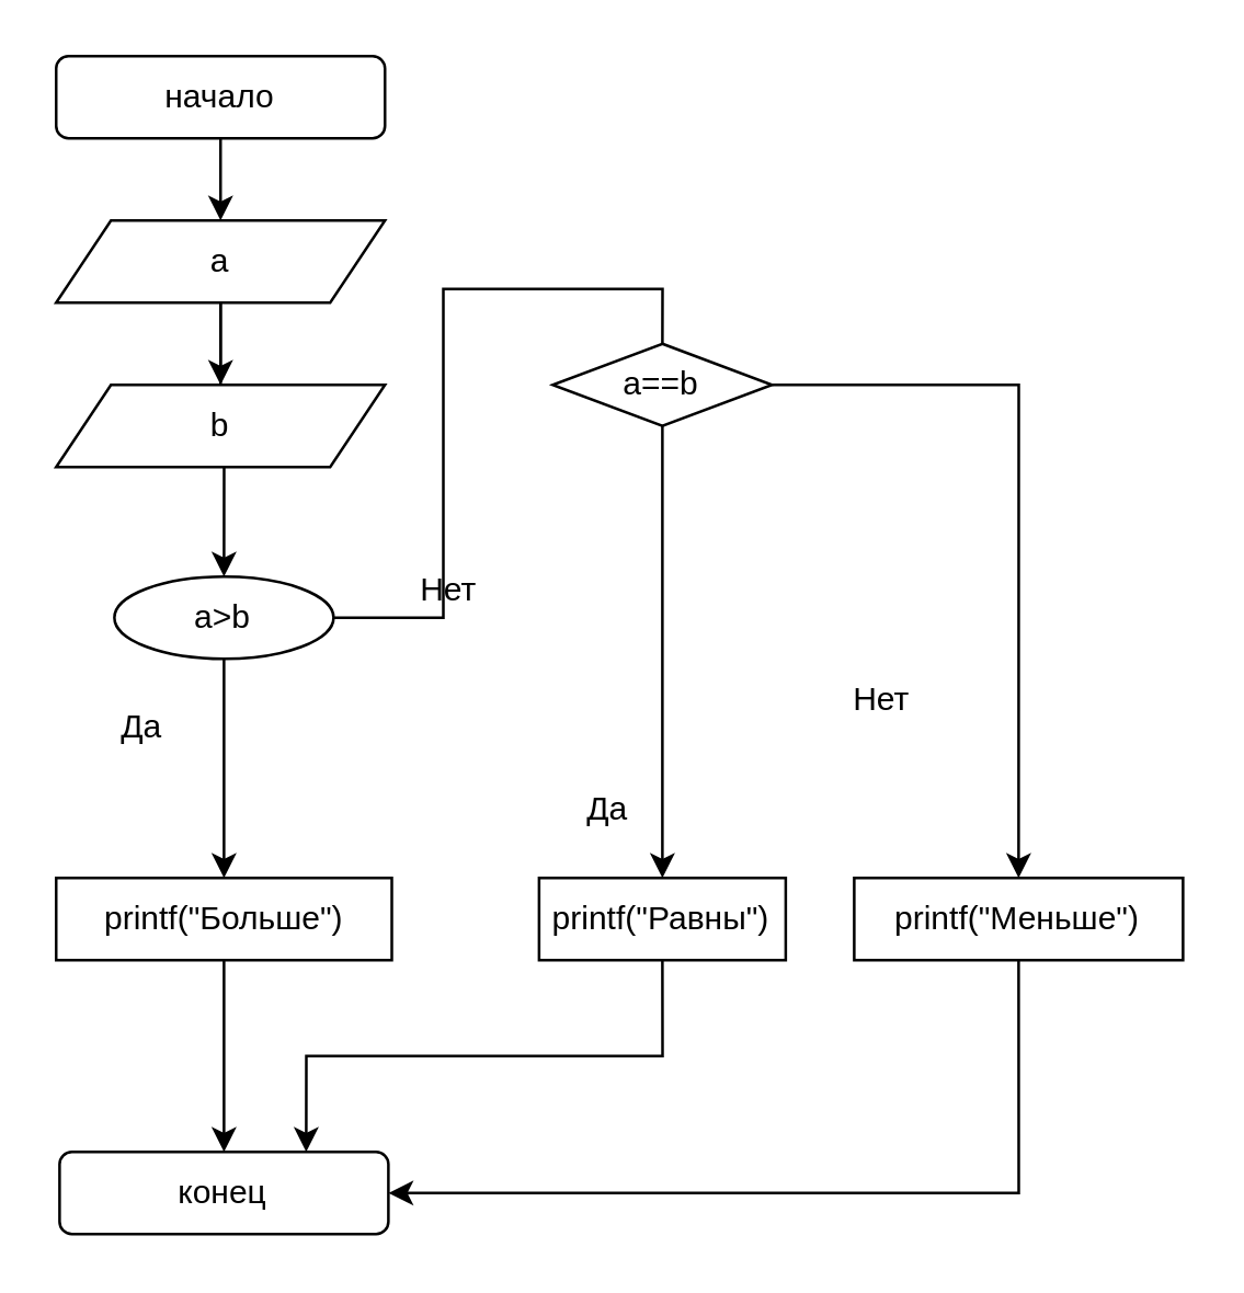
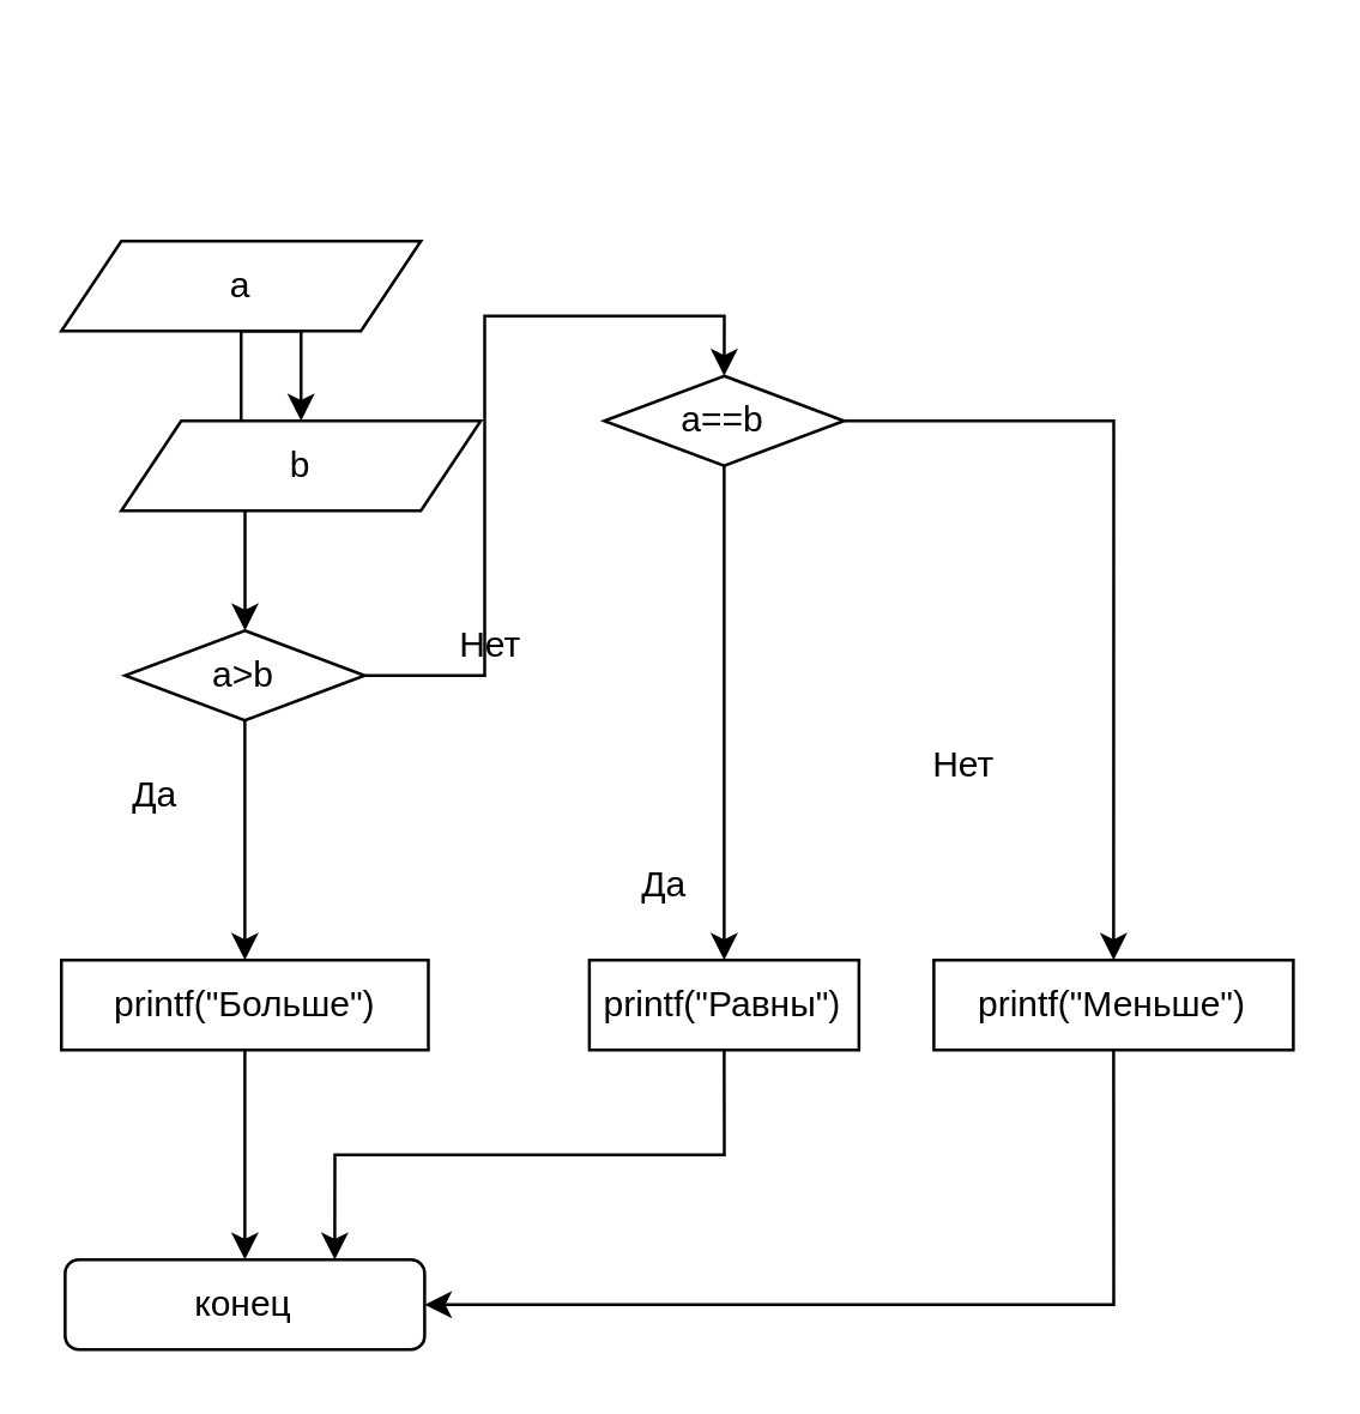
- <mxCell id="3" value="начало" style="rounded=1;whiteSpace=wrap;html=1;" vertex="1" parent="1"><mxGeometry x="20" y="20" width="120" height="30" as="geometry" /></mxCell>
- <mxCell id="2" style="edgeStyle=orthogonalEdgeStyle;rounded=0;orthogonalLoop=1;jettySize=auto;html=1;exitX=0.5;exitY=1;exitDx=0;exitDy=0;entryX=0.5;entryY=0;entryDx=0;entryDy=0;" edge="1" parent="1" source="3" target="6"><mxGeometry relative="1" as="geometry" /></mxCell>
- <mxCell id="7" style="edgeStyle=orthogonalEdgeStyle;rounded=0;orthogonalLoop=1;jettySize=auto;html=1;exitX=1;exitY=0.5;exitDx=0;exitDy=0;entryX=0.5;entryY=0;entryDx=0;entryDy=0;endArrow=none;" edge="1" parent="1" source="8" target="10"><mxGeometry relative="1" as="geometry"><mxPoint x="161.25" y="225" as="targetPoint" /></mxGeometry></mxCell>
+ <mxCell id="7" style="edgeStyle=orthogonalEdgeStyle;rounded=0;orthogonalLoop=1;jettySize=auto;html=1;exitX=1;exitY=0.5;exitDx=0;exitDy=0;entryX=0.5;entryY=0;entryDx=0;entryDy=0;" edge="1" parent="1" source="8" target="10"><mxGeometry relative="1" as="geometry"><mxPoint x="161.25" y="225" as="targetPoint" /></mxGeometry></mxCell>
- <mxCell id="16" value="b" style="shape=parallelogram;perimeter=parallelogramPerimeter;whiteSpace=wrap;html=1;fixedSize=1;" vertex="1" parent="1"><mxGeometry x="20" y="140" width="120" height="30" as="geometry" /></mxCell>
+ <mxCell id="16" value="b" style="shape=parallelogram;perimeter=parallelogramPerimeter;whiteSpace=wrap;html=1;fixedSize=1;" vertex="1" parent="1"><mxGeometry x="40" y="140" width="120" height="30" as="geometry" /></mxCell>
- <mxCell id="8" value="a&amp;gt;b" style="ellipse;whiteSpace=wrap;html=1;" vertex="1" parent="1"><mxGeometry x="41.25" y="210" width="80" height="30" as="geometry" /></mxCell>
+ <mxCell id="8" value="a&amp;gt;b" style="rhombus;whiteSpace=wrap;html=1;" vertex="1" parent="1"><mxGeometry x="41.25" y="210" width="80" height="30" as="geometry" /></mxCell>
